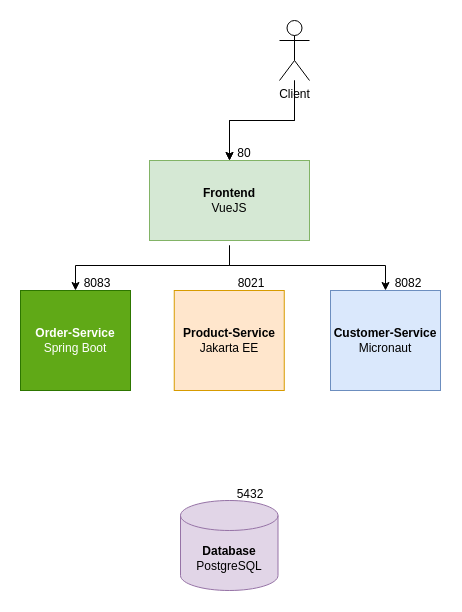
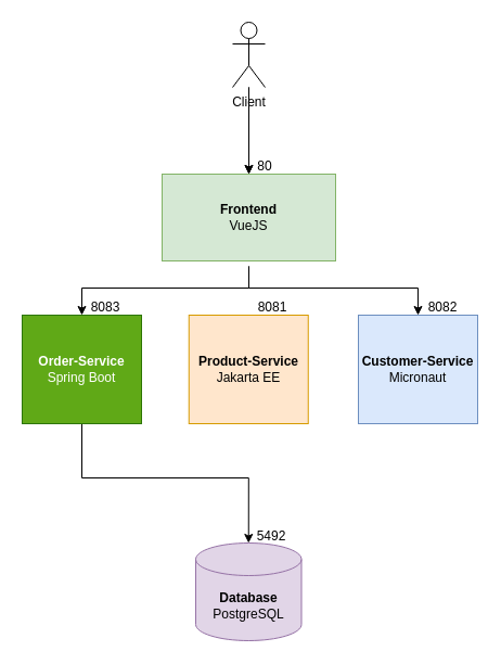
- <mxCell id="7" value="Client" style="shape=umlActor;verticalLabelPosition=bottom;verticalAlign=top;html=1;outlineConnect=0;" parent="1" vertex="1"><mxGeometry x="279" y="20" width="30" height="60" as="geometry" /></mxCell>
+ <mxCell id="7" value="Client" style="shape=umlActor;verticalLabelPosition=bottom;verticalAlign=top;html=1;outlineConnect=0;" parent="1" vertex="1"><mxGeometry x="214" y="20" width="30" height="60" as="geometry" /></mxCell>
- <mxCell id="15" value="8021" style="text;html=1;strokeColor=none;fillColor=none;align=center;verticalAlign=middle;whiteSpace=wrap;rounded=0;" vertex="1" parent="1"><mxGeometry x="220.5" y="268" width="60" height="30" as="geometry" /></mxCell>
+ <mxCell id="15" value="8081" style="text;html=1;strokeColor=none;fillColor=none;align=center;verticalAlign=middle;whiteSpace=wrap;rounded=0;" vertex="1" parent="1"><mxGeometry x="220.5" y="268" width="60" height="30" as="geometry" /></mxCell>
+ <mxCell id="9" style="edgeStyle=orthogonalEdgeStyle;rounded=0;orthogonalLoop=1;jettySize=auto;html=1;entryX=0.5;entryY=0;entryDx=0;entryDy=0;entryPerimeter=0;" parent="1" source="10" target="8" edge="1"><mxGeometry relative="1" as="geometry"><Array as="points"><mxPoint x="75" y="440" /><mxPoint x="229" y="440" /></Array></mxGeometry></mxCell>
- <mxCell id="14" value="5432" style="text;html=1;strokeColor=none;fillColor=none;align=center;verticalAlign=middle;whiteSpace=wrap;rounded=0;" vertex="1" parent="1"><mxGeometry x="219.5" y="479" width="60" height="30" as="geometry" /></mxCell>
+ <mxCell id="14" value="5492" style="text;html=1;strokeColor=none;fillColor=none;align=center;verticalAlign=middle;whiteSpace=wrap;rounded=0;" vertex="1" parent="1"><mxGeometry x="219.5" y="479" width="60" height="30" as="geometry" /></mxCell>
